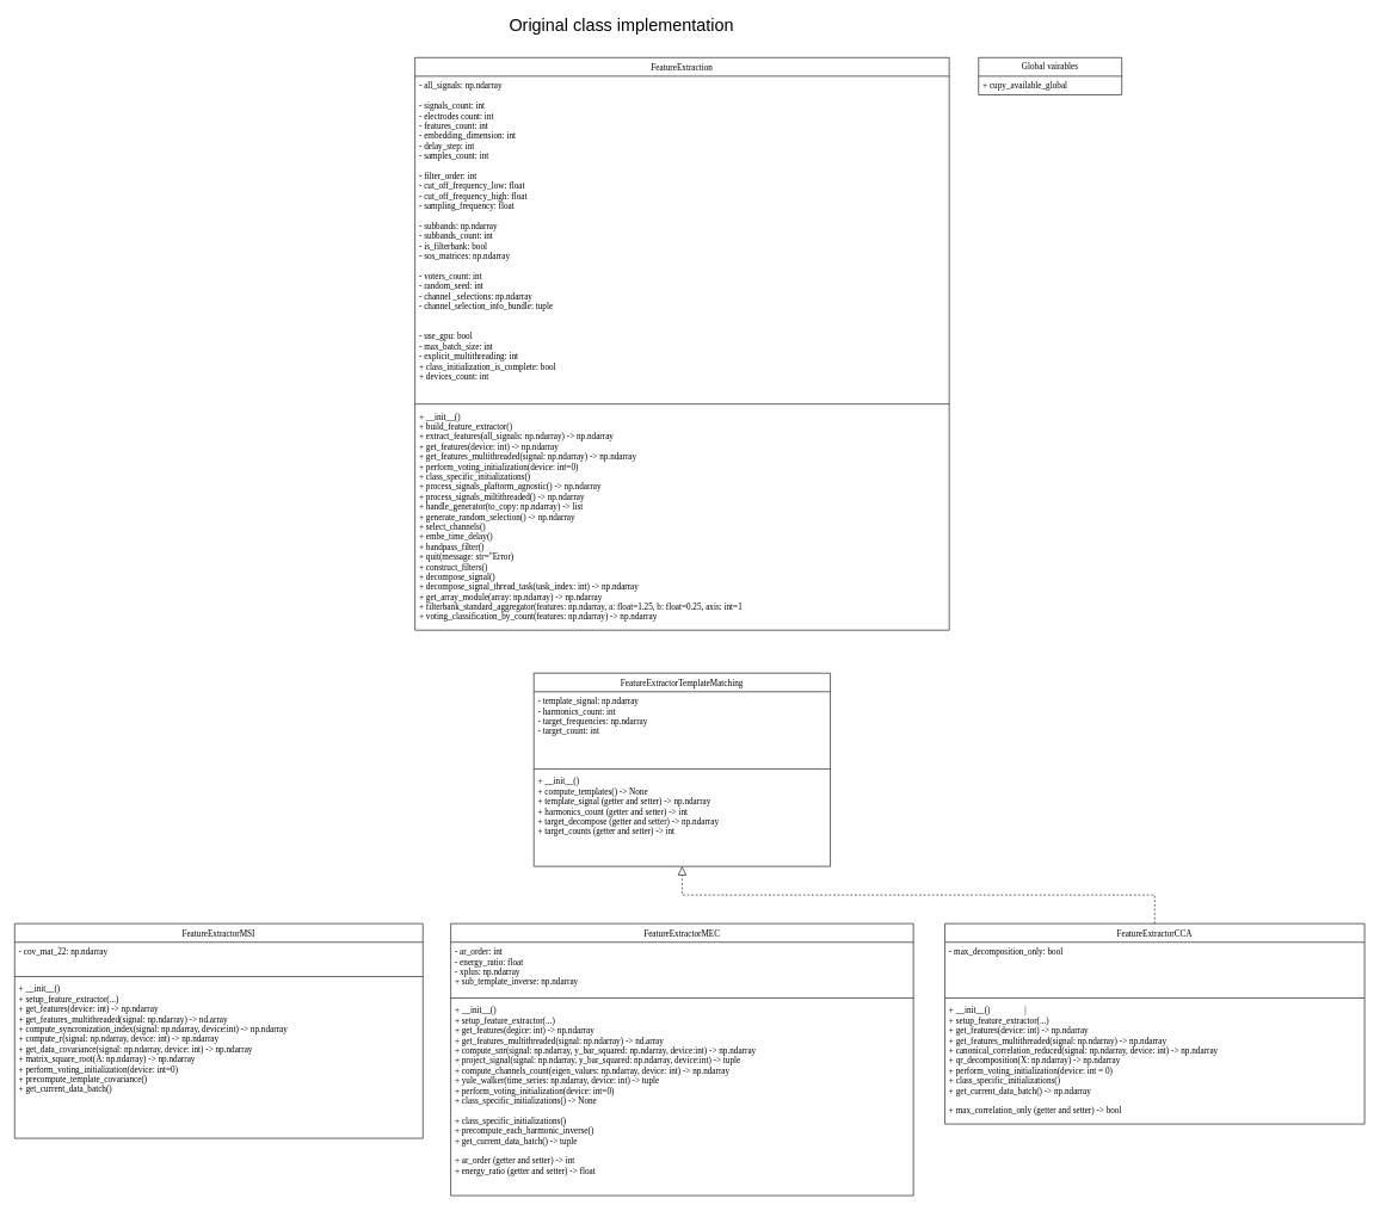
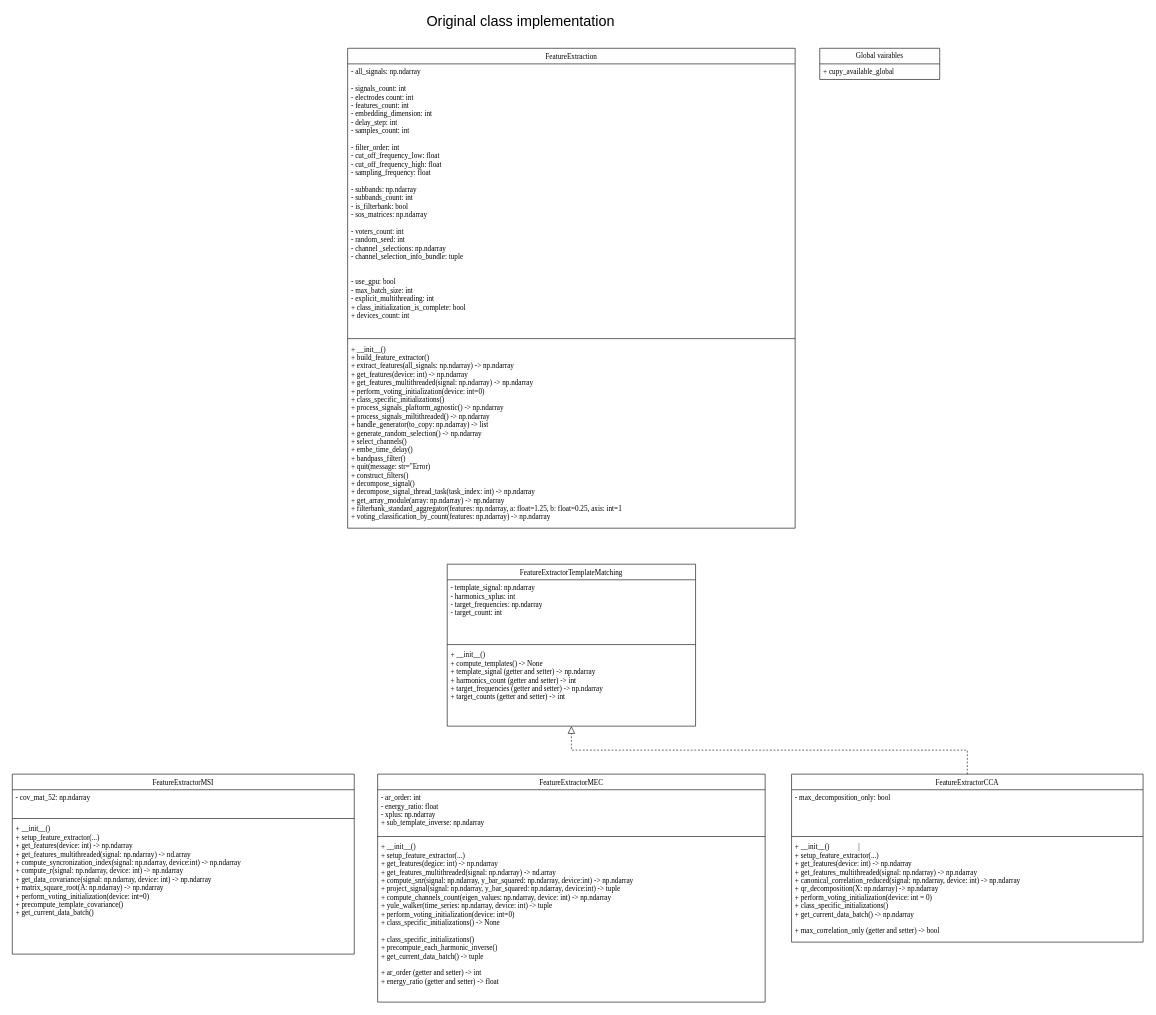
- <mxCell id="7" value="- template_signal: np.ndarray&#10;- harmonics_count: int&#10;- target_frequencies: np.ndarray&#10;- target_count: int" style="text;align=left;verticalAlign=top;spacingLeft=4;spacingRight=4;overflow=hidden;rotatable=0;points=[[0,0.5],[1,0.5]];portConstraint=eastwest;fontFamily=Lucida Console;" parent="6" vertex="1"><mxGeometry y="26" width="414" height="104" as="geometry" /></mxCell>
+ <mxCell id="7" value="- template_signal: np.ndarray&#10;- harmonics_xplus: int&#10;- target_frequencies: np.ndarray&#10;- target_count: int" style="text;align=left;verticalAlign=top;spacingLeft=4;spacingRight=4;overflow=hidden;rotatable=0;points=[[0,0.5],[1,0.5]];portConstraint=eastwest;fontFamily=Lucida Console;" parent="6" vertex="1"><mxGeometry y="26" width="414" height="104" as="geometry" /></mxCell>
- <mxCell id="9" value="+ __init__()&#10;+ compute_templates() -&gt; None&#10;+ template_signal (getter and setter) -&gt; np.ndarray&#10;+ harmonics_count (getter and setter) -&gt; int&#10;+ target_decompose (getter and setter) -&gt; np.ndarray&#10;+ target_counts (getter and setter) -&gt; int" style="text;align=left;verticalAlign=top;spacingLeft=4;spacingRight=4;overflow=hidden;rotatable=0;points=[[0,0.5],[1,0.5]];portConstraint=eastwest;fontStyle=0;fontFamily=Lucida Console;" parent="6" vertex="1"><mxGeometry y="138" width="414" height="122" as="geometry" /></mxCell>
+ <mxCell id="9" value="+ __init__()&#10;+ compute_templates() -&gt; None&#10;+ template_signal (getter and setter) -&gt; np.ndarray&#10;+ harmonics_count (getter and setter) -&gt; int&#10;+ target_frequencies (getter and setter) -&gt; np.ndarray&#10;+ target_counts (getter and setter) -&gt; int" style="text;align=left;verticalAlign=top;spacingLeft=4;spacingRight=4;overflow=hidden;rotatable=0;points=[[0,0.5],[1,0.5]];portConstraint=eastwest;fontStyle=0;fontFamily=Lucida Console;" parent="6" vertex="1"><mxGeometry y="138" width="414" height="122" as="geometry" /></mxCell>
- <mxCell id="14" value="- cov_mat_22: np.ndarray" style="text;align=left;verticalAlign=top;spacingLeft=4;spacingRight=4;overflow=hidden;rotatable=0;points=[[0,0.5],[1,0.5]];portConstraint=eastwest;fontFamily=Lucida Console;" vertex="1" parent="13"><mxGeometry y="26" width="570" height="44" as="geometry" /></mxCell>
+ <mxCell id="14" value="- cov_mat_52: np.ndarray" style="text;align=left;verticalAlign=top;spacingLeft=4;spacingRight=4;overflow=hidden;rotatable=0;points=[[0,0.5],[1,0.5]];portConstraint=eastwest;fontFamily=Lucida Console;" vertex="1" parent="13"><mxGeometry y="26" width="570" height="44" as="geometry" /></mxCell>
